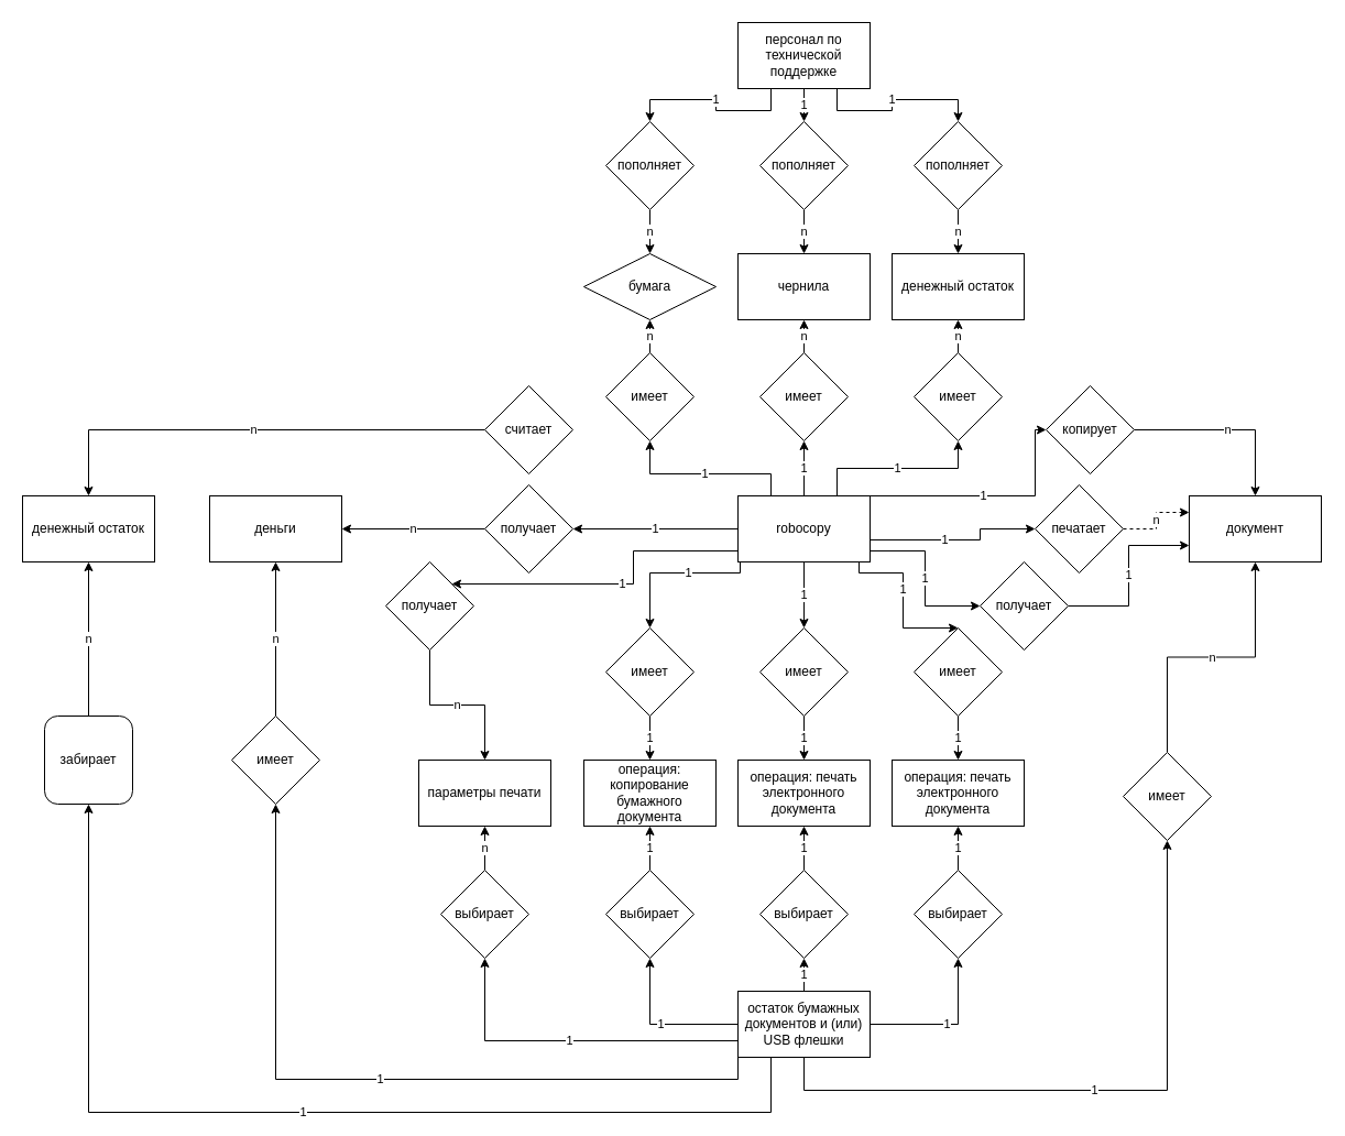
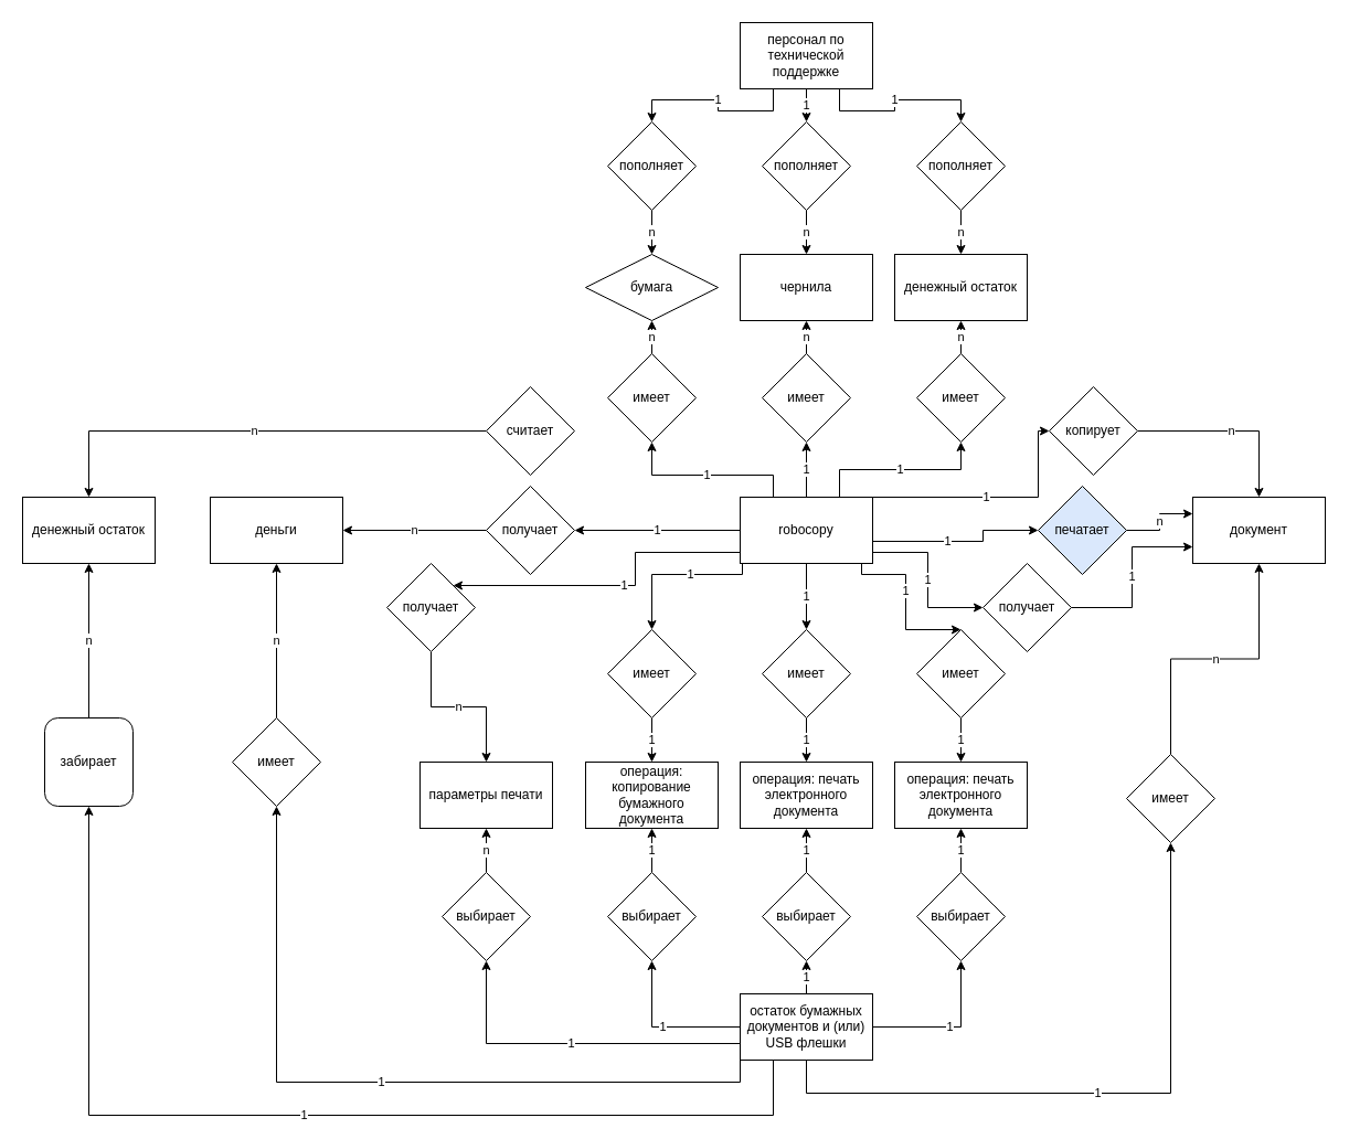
- <mxCell id="48" value="печатает" style="rhombus;whiteSpace=wrap;html=1;" vertex="1" parent="1"><mxGeometry x="940" y="440" width="80" height="80" as="geometry" /></mxCell>
+ <mxCell id="48" value="печатает" style="rhombus;whiteSpace=wrap;html=1;fillColor=#dae8fc;" vertex="1" parent="1"><mxGeometry x="940" y="440" width="80" height="80" as="geometry" /></mxCell>
- <mxCell id="47" value="n" style="edgeStyle=orthogonalEdgeStyle;rounded=0;orthogonalLoop=1;jettySize=auto;html=1;exitX=1;exitY=0.5;exitDx=0;exitDy=0;entryX=0;entryY=0.25;entryDx=0;entryDy=0;dashed=1;" edge="1" parent="1" source="48" target="39"><mxGeometry relative="1" as="geometry" /></mxCell>
+ <mxCell id="47" value="n" style="edgeStyle=orthogonalEdgeStyle;rounded=0;orthogonalLoop=1;jettySize=auto;html=1;exitX=1;exitY=0.5;exitDx=0;exitDy=0;entryX=0;entryY=0.25;entryDx=0;entryDy=0;" edge="1" parent="1" source="48" target="39"><mxGeometry relative="1" as="geometry" /></mxCell>
